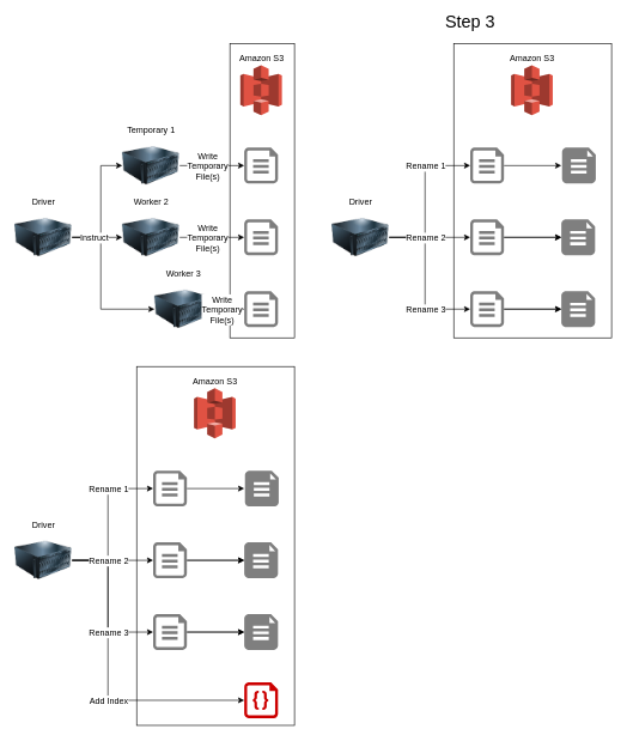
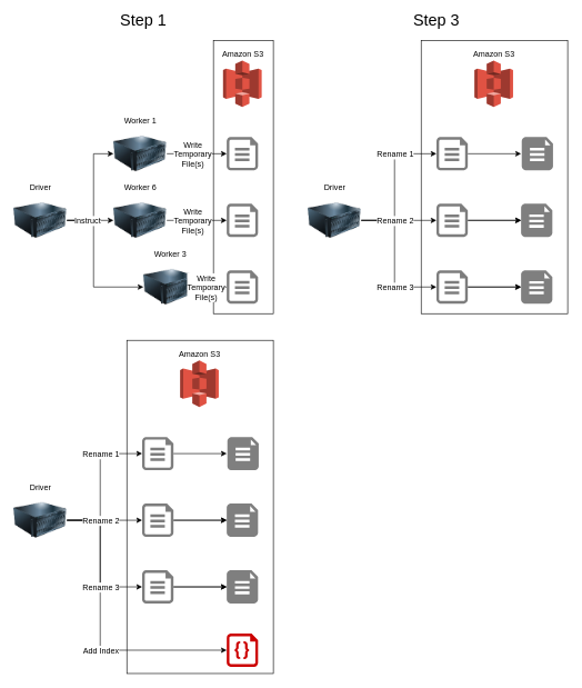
+ <mxCell id="64" value="Step 1" style="text;html=1;strokeColor=none;fillColor=none;align=center;verticalAlign=middle;whiteSpace=wrap;rounded=0;labelBackgroundColor=#ffffff;strokeWidth=1;fontSize=24;" vertex="1" parent="1"><mxGeometry x="20" y="20" width="390" height="20" as="geometry" /></mxCell>
- <mxCell id="6" value="Temporary 1" style="image;html=1;labelBackgroundColor=#ffffff;image=img/lib/clip_art/computers/Server_128x128.png;labelPosition=center;verticalLabelPosition=top;align=center;verticalAlign=bottom;" vertex="1" parent="1"><mxGeometry x="170" y="190" width="80" height="80" as="geometry" /></mxCell>
+ <mxCell id="6" value="Worker 1" style="image;html=1;labelBackgroundColor=#ffffff;image=img/lib/clip_art/computers/Server_128x128.png;labelPosition=center;verticalLabelPosition=top;align=center;verticalAlign=bottom;" vertex="1" parent="1"><mxGeometry x="170" y="190" width="80" height="80" as="geometry" /></mxCell>
- <mxCell id="7" value="Worker 2" style="image;html=1;labelBackgroundColor=#ffffff;image=img/lib/clip_art/computers/Server_128x128.png;labelPosition=center;verticalLabelPosition=top;align=center;verticalAlign=bottom;" vertex="1" parent="1"><mxGeometry x="170" y="290" width="80" height="80" as="geometry" /></mxCell>
+ <mxCell id="7" value="Worker 6" style="image;html=1;labelBackgroundColor=#ffffff;image=img/lib/clip_art/computers/Server_128x128.png;labelPosition=center;verticalLabelPosition=top;align=center;verticalAlign=bottom;" vertex="1" parent="1"><mxGeometry x="170" y="290" width="80" height="80" as="geometry" /></mxCell>
